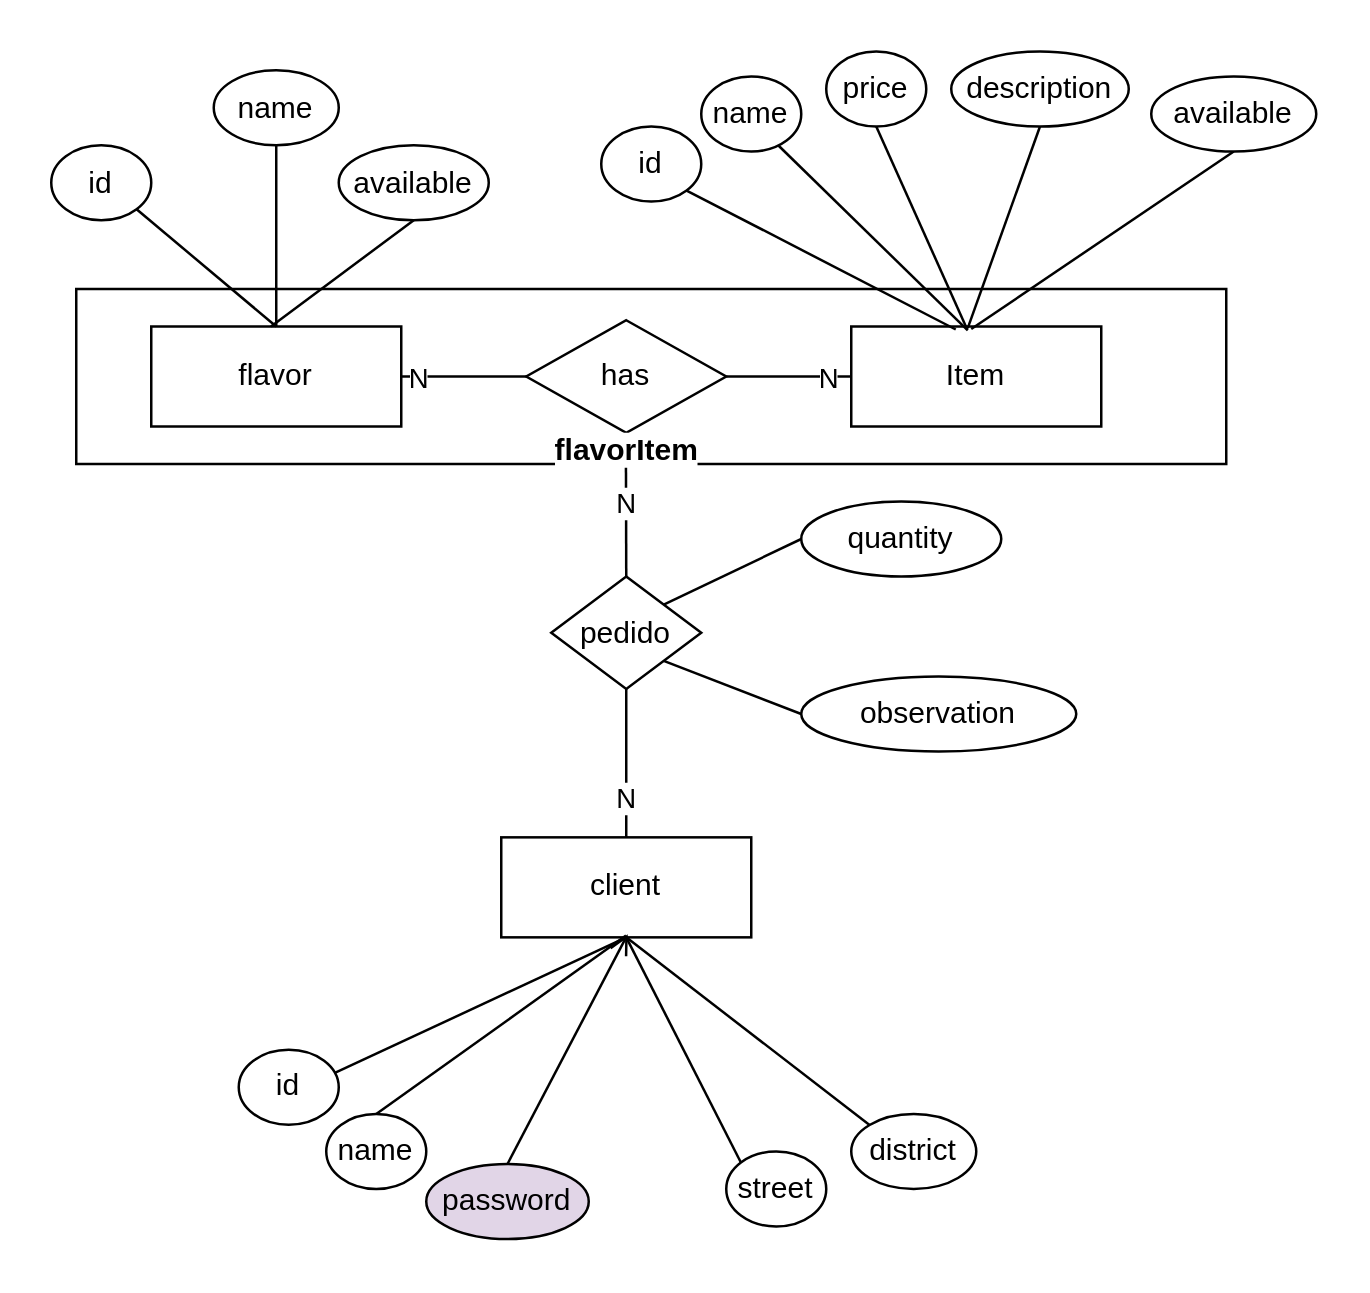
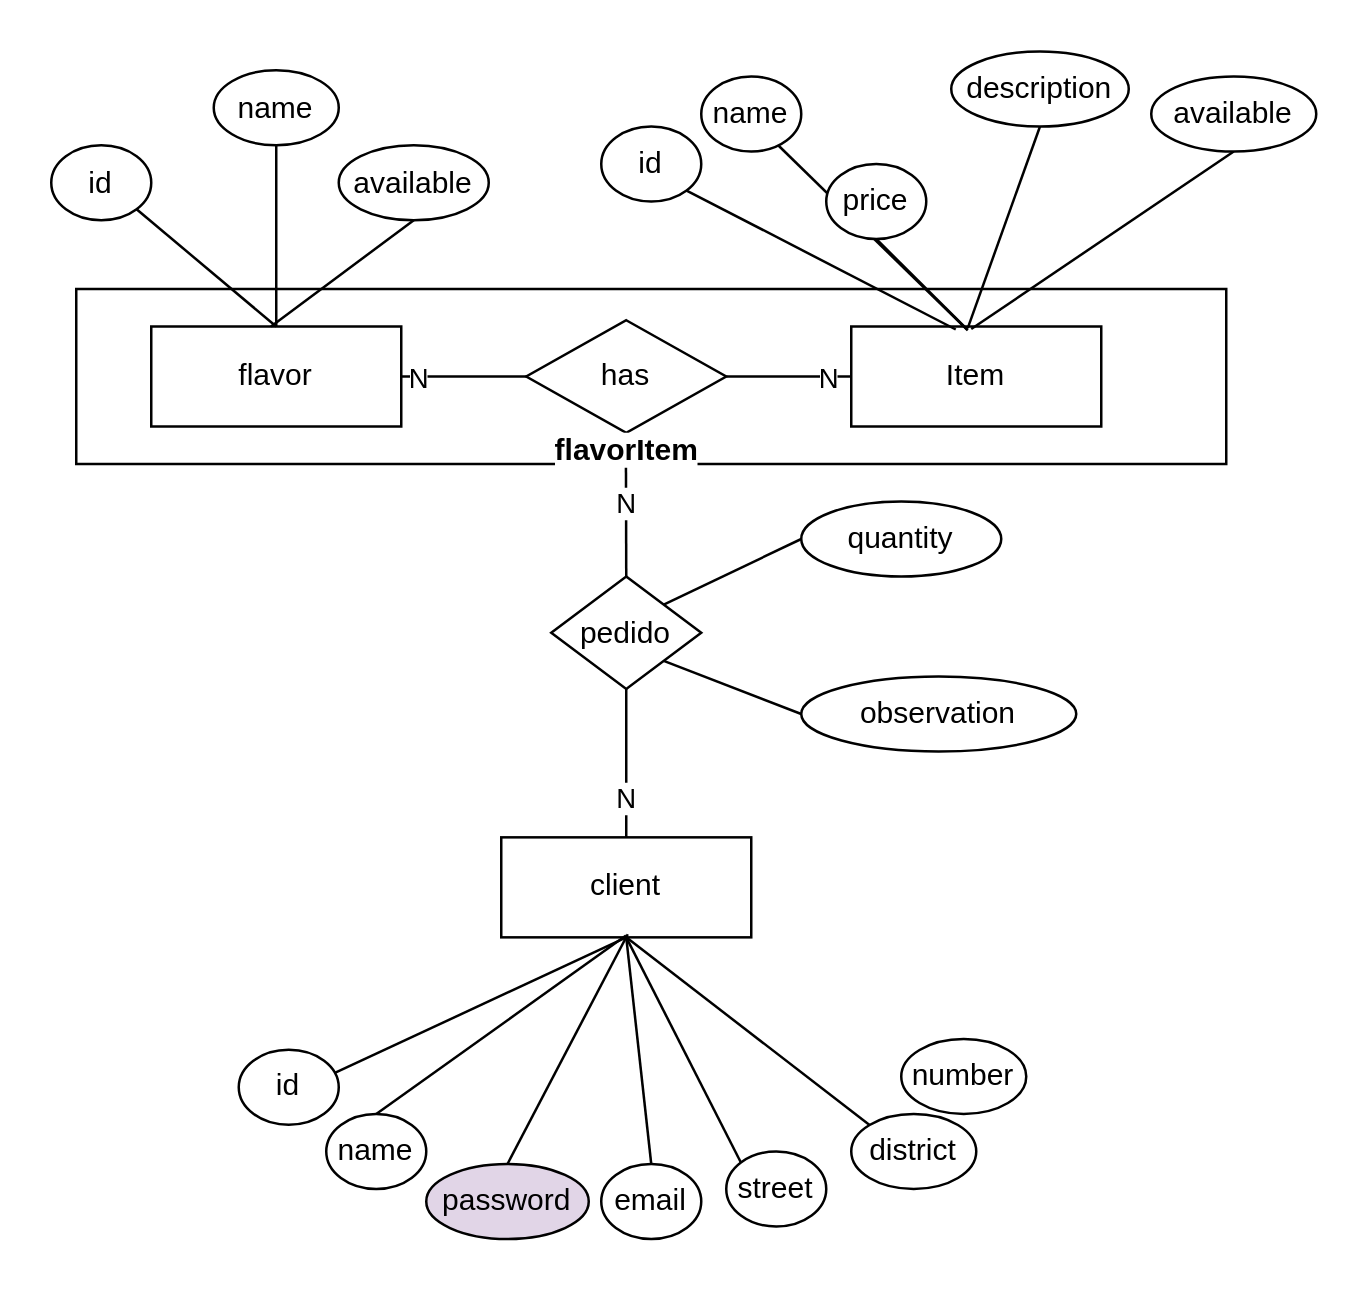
- <mxCell id="8" value="price" style="ellipse;whiteSpace=wrap;html=1;align=center;" parent="1" vertex="1"><mxGeometry x="330" y="20" width="40" height="30" as="geometry" /></mxCell>
+ <mxCell id="8" value="price" style="ellipse;whiteSpace=wrap;html=1;align=center;" parent="1" vertex="1"><mxGeometry x="330" y="65" width="40" height="30" as="geometry" /></mxCell>
- <mxCell id="31" style="edgeStyle=none;rounded=0;orthogonalLoop=1;jettySize=auto;html=1;exitX=0.5;exitY=0;exitDx=0;exitDy=0;endArrow=open;endFill=0;entryX=0.506;entryY=0.969;entryDx=0;entryDy=0;entryPerimeter=0;" parent="1" source="32" target="27" edge="1"><mxGeometry relative="1" as="geometry"><mxPoint x="260" y="394.34" as="targetPoint" /></mxGeometry></mxCell>
+ <mxCell id="31" style="edgeStyle=none;rounded=0;orthogonalLoop=1;jettySize=auto;html=1;exitX=0.5;exitY=0;exitDx=0;exitDy=0;endArrow=none;endFill=0;entryX=0.506;entryY=0.969;entryDx=0;entryDy=0;entryPerimeter=0;" parent="1" source="32" target="27" edge="1"><mxGeometry relative="1" as="geometry"><mxPoint x="260" y="394.34" as="targetPoint" /></mxGeometry></mxCell>
+ <mxCell id="33" style="edgeStyle=none;rounded=0;orthogonalLoop=1;jettySize=auto;html=1;exitX=0.5;exitY=0;exitDx=0;exitDy=0;entryX=0.5;entryY=1;entryDx=0;entryDy=0;endArrow=none;endFill=0;" parent="1" source="34" target="27" edge="1"><mxGeometry relative="1" as="geometry" /></mxCell>
+ <mxCell id="47" value="number" style="ellipse;whiteSpace=wrap;html=1;align=center;" vertex="1" parent="1"><mxGeometry x="360" y="415" width="50" height="30" as="geometry" /></mxCell>
+ <mxCell id="34" value="email" style="ellipse;whiteSpace=wrap;html=1;align=center;" parent="1" vertex="1"><mxGeometry x="240" y="465" width="40" height="30" as="geometry" /></mxCell>
